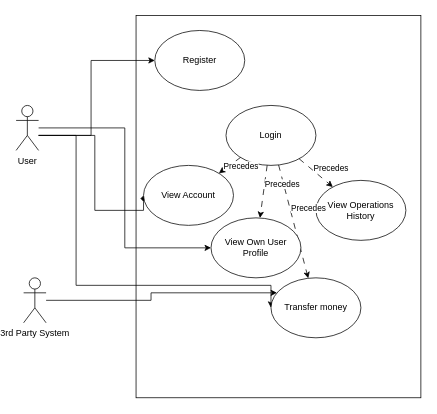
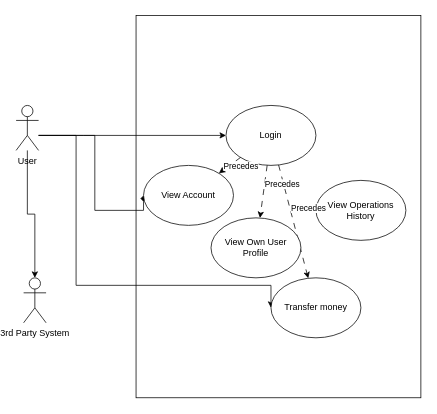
- <mxCell id="6" style="edgeStyle=orthogonalEdgeStyle;rounded=0;orthogonalLoop=1;jettySize=auto;html=1;entryX=0;entryY=0.5;entryDx=0;entryDy=0;" edge="1" parent="1" source="8" target="9"><mxGeometry relative="1" as="geometry"><Array as="points"><mxPoint x="120" y="180" /><mxPoint x="120" y="80" /></Array></mxGeometry></mxCell>
- <mxCell id="9" value="Register" style="ellipse;whiteSpace=wrap;html=1;" vertex="1" parent="1"><mxGeometry x="205" y="40" width="120" height="80" as="geometry" /></mxCell>
+ <mxCell id="5" style="edgeStyle=orthogonalEdgeStyle;rounded=0;orthogonalLoop=1;jettySize=auto;html=1;" edge="1" parent="1" source="8" target="11"><mxGeometry relative="1" as="geometry"><Array as="points"><mxPoint x="110" y="180" /><mxPoint x="110" y="180" /></Array></mxGeometry></mxCell>
- <mxCell id="16" value="" style="endArrow=classic;html=1;rounded=0;dashed=1;dashPattern=8 8;" edge="1" parent="1" source="11" target="15"><mxGeometry width="50" height="50" relative="1" as="geometry"><mxPoint x="335" y="222" as="sourcePoint" /><mxPoint x="285" y="268" as="targetPoint" /></mxGeometry></mxCell>
- <mxCell id="17" value="Precedes" style="edgeLabel;html=1;align=center;verticalAlign=middle;resizable=0;points=[];" vertex="1" connectable="0" parent="16"><mxGeometry x="-0.19" y="-1" relative="1" as="geometry"><mxPoint x="24" y="-4" as="offset" /></mxGeometry></mxCell>
- <mxCell id="7" style="edgeStyle=orthogonalEdgeStyle;rounded=0;orthogonalLoop=1;jettySize=auto;html=1;entryX=0;entryY=0.5;entryDx=0;entryDy=0;" edge="1" parent="1" source="8" target="22"><mxGeometry relative="1" as="geometry" /></mxCell>
+ <mxCell id="7" style="edgeStyle=orthogonalEdgeStyle;rounded=0;orthogonalLoop=1;jettySize=auto;html=1;" edge="1" parent="1" source="8" target="21"><mxGeometry relative="1" as="geometry" /></mxCell>
- <mxCell id="20" style="edgeStyle=orthogonalEdgeStyle;rounded=0;orthogonalLoop=1;jettySize=auto;html=1;" edge="1" parent="1" source="21" target="10"><mxGeometry relative="1" as="geometry"><Array as="points"><mxPoint x="200" y="400" /><mxPoint x="200" y="390" /></Array></mxGeometry></mxCell>
